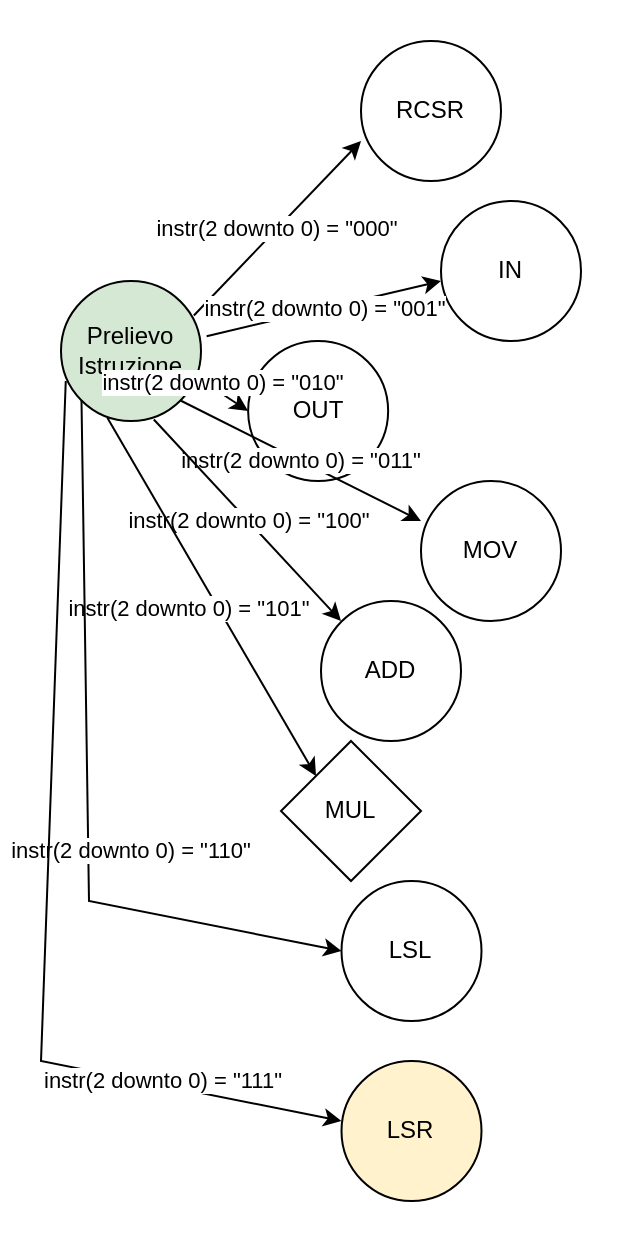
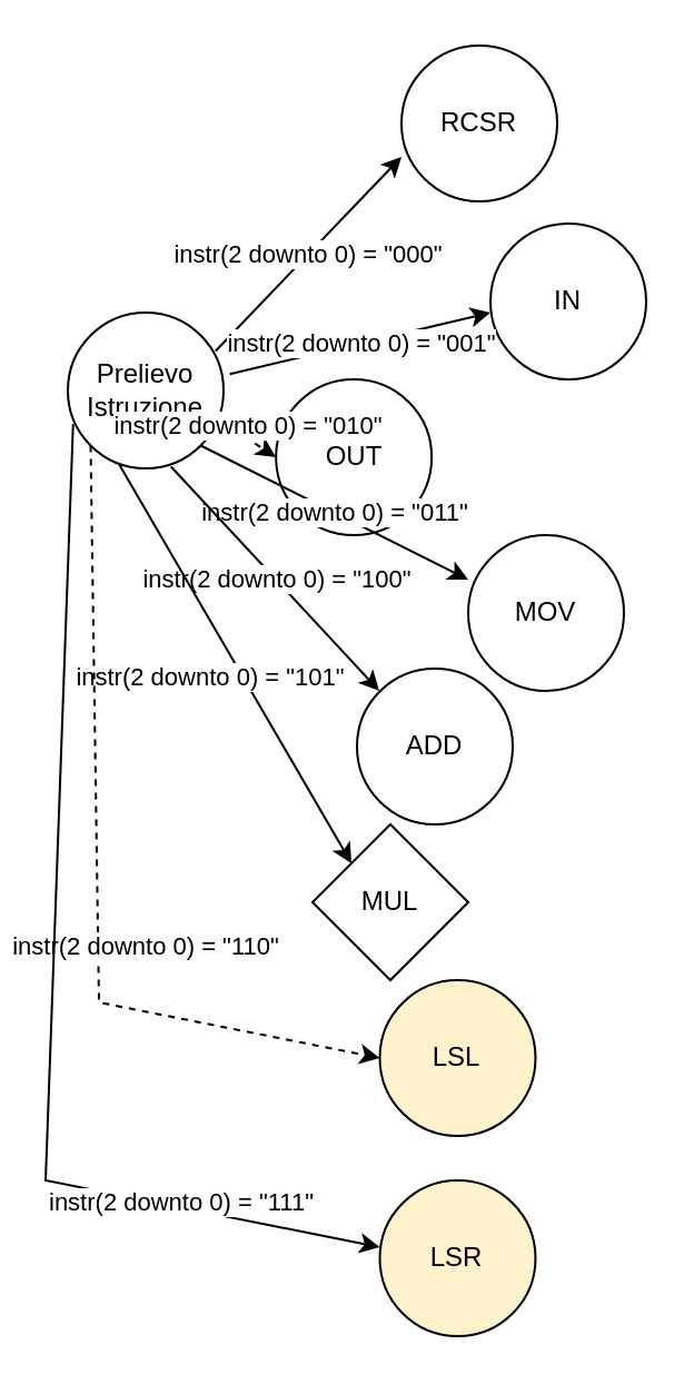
- <mxCell id="2" value="Prelievo&lt;br&gt;Istruzione" style="ellipse;whiteSpace=wrap;html=1;aspect=fixed;fillColor=#d5e8d4;" vertex="1" parent="1"><mxGeometry x="30" y="140" width="70" height="70" as="geometry" /></mxCell>
+ <mxCell id="2" value="Prelievo&lt;br&gt;Istruzione" style="ellipse;whiteSpace=wrap;html=1;aspect=fixed;" vertex="1" parent="1"><mxGeometry x="30" y="140" width="70" height="70" as="geometry" /></mxCell>
- <mxCell id="10" value="" style="endArrow=classic;html=1;rounded=0;exitX=0.986;exitY=0.698;exitDx=0;exitDy=0;exitPerimeter=0;entryX=0;entryY=0.5;entryDx=0;entryDy=0;" edge="1" parent="1" source="2" target="9"><mxGeometry relative="1" as="geometry"><mxPoint x="140" y="307.22" as="sourcePoint" /><mxPoint x="223.57" y="220" as="targetPoint" /></mxGeometry></mxCell>
+ <mxCell id="10" value="" style="endArrow=classic;html=1;rounded=0;exitX=0.986;exitY=0.698;exitDx=0;exitDy=0;exitPerimeter=0;entryX=0;entryY=0.5;entryDx=0;entryDy=0;dashed=1;" edge="1" parent="1" source="2" target="9"><mxGeometry relative="1" as="geometry"><mxPoint x="140" y="307.22" as="sourcePoint" /><mxPoint x="223.57" y="220" as="targetPoint" /></mxGeometry></mxCell>
- <mxCell id="22" value="" style="endArrow=classic;html=1;rounded=0;exitX=0;exitY=1;exitDx=0;exitDy=0;entryX=0;entryY=0.5;entryDx=0;entryDy=0;" edge="1" parent="1" target="21" source="2"><mxGeometry relative="1" as="geometry"><mxPoint x="129.27" y="488.86" as="sourcePoint" /><mxPoint x="253.82" y="520" as="targetPoint" /><Array as="points"><mxPoint x="44" y="450" /></Array></mxGeometry></mxCell>
+ <mxCell id="22" value="" style="endArrow=classic;html=1;rounded=0;exitX=0;exitY=1;exitDx=0;exitDy=0;entryX=0;entryY=0.5;entryDx=0;entryDy=0;dashed=1;" edge="1" parent="1" target="21" source="2"><mxGeometry relative="1" as="geometry"><mxPoint x="129.27" y="488.86" as="sourcePoint" /><mxPoint x="253.82" y="520" as="targetPoint" /><Array as="points"><mxPoint x="44" y="450" /></Array></mxGeometry></mxCell>
- <mxCell id="21" value="LSL" style="ellipse;whiteSpace=wrap;html=1;aspect=fixed;" vertex="1" parent="1"><mxGeometry x="170.25" y="440" width="70" height="70" as="geometry" /></mxCell>
+ <mxCell id="21" value="LSL" style="ellipse;whiteSpace=wrap;html=1;aspect=fixed;fillColor=#fff2cc;" vertex="1" parent="1"><mxGeometry x="170.25" y="440" width="70" height="70" as="geometry" /></mxCell>
